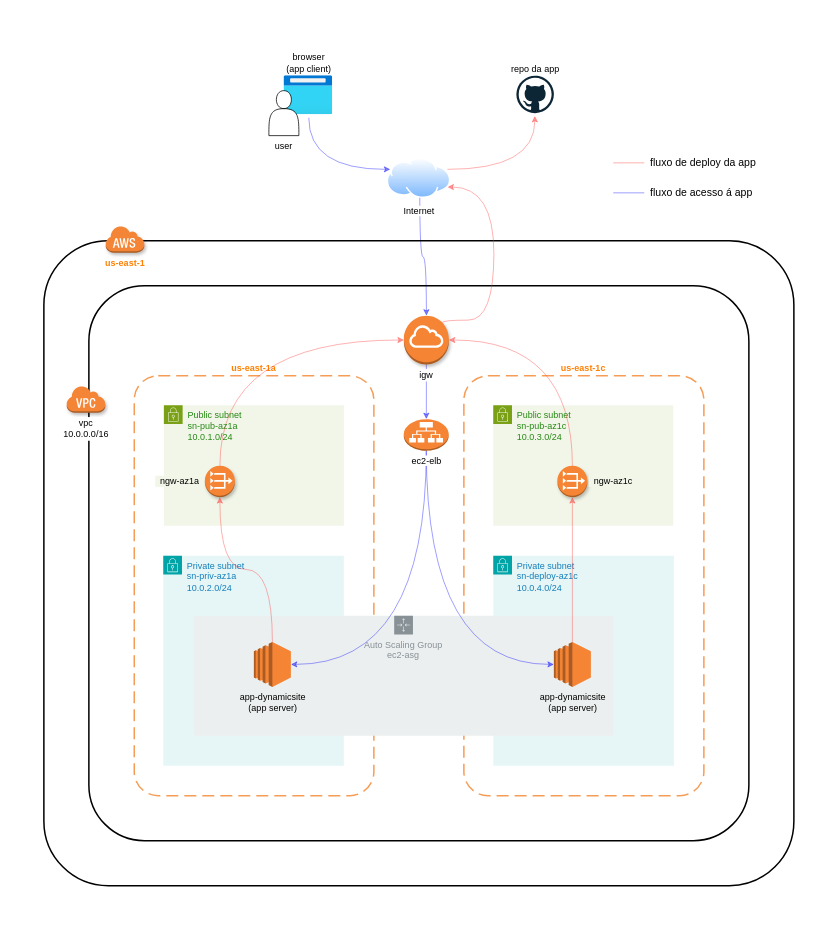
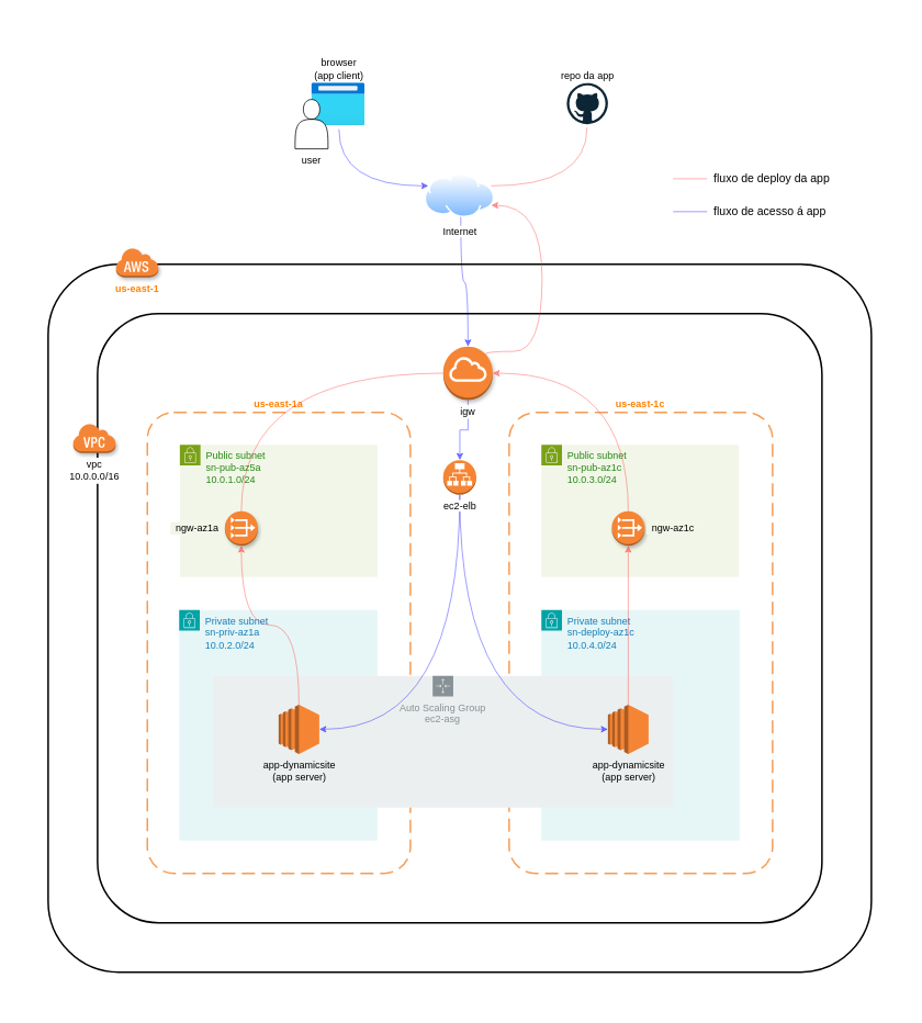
- <mxCell id="35" style="edgeStyle=orthogonalEdgeStyle;rounded=0;orthogonalLoop=1;jettySize=auto;html=1;exitX=1;exitY=0.25;exitDx=0;exitDy=0;entryX=0.493;entryY=1.076;entryDx=0;entryDy=0;entryPerimeter=0;curved=1;strokeColor=#FF3333;opacity=50;" edge="1" parent="1" source="15" target="34"><mxGeometry relative="1" as="geometry" /></mxCell>
+ <mxCell id="35" style="edgeStyle=orthogonalEdgeStyle;rounded=0;orthogonalLoop=1;jettySize=auto;html=1;exitX=1;exitY=0.25;exitDx=0;exitDy=0;entryX=0.493;entryY=1.076;entryDx=0;entryDy=0;entryPerimeter=0;curved=1;strokeColor=#FF3333;opacity=50;endArrow=none;" edge="1" parent="1" source="15" target="34"><mxGeometry relative="1" as="geometry" /></mxCell>
- <mxCell id="30" style="edgeStyle=orthogonalEdgeStyle;rounded=0;orthogonalLoop=1;jettySize=auto;html=1;exitX=0.5;exitY=0;exitDx=0;exitDy=0;exitPerimeter=0;entryX=0;entryY=0.5;entryDx=0;entryDy=0;entryPerimeter=0;curved=1;strokeColor=#FF3333;opacity=50;" edge="1" parent="1" source="17" target="14"><mxGeometry relative="1" as="geometry"><mxPoint x="518" y="440" as="targetPoint" /></mxGeometry></mxCell>
+ <mxCell id="30" style="edgeStyle=orthogonalEdgeStyle;rounded=0;orthogonalLoop=1;jettySize=auto;html=1;exitX=0.5;exitY=0;exitDx=0;exitDy=0;exitPerimeter=0;entryX=0;entryY=0.5;entryDx=0;entryDy=0;entryPerimeter=0;curved=1;strokeColor=#FF3333;opacity=50;endArrow=none;" edge="1" parent="1" source="17" target="14"><mxGeometry relative="1" as="geometry"><mxPoint x="518" y="440" as="targetPoint" /></mxGeometry></mxCell>
- <mxCell id="16" value="Public subnet&lt;div&gt;&lt;div&gt;sn-pub-az1a&lt;/div&gt;&lt;div&gt;10.0.1.0/24&lt;/div&gt;&lt;/div&gt;" style="points=[[0,0],[0.25,0],[0.5,0],[0.75,0],[1,0],[1,0.25],[1,0.5],[1,0.75],[1,1],[0.75,1],[0.5,1],[0.25,1],[0,1],[0,0.75],[0,0.5],[0,0.25]];outlineConnect=0;gradientColor=none;html=1;whiteSpace=wrap;fontSize=12;fontStyle=0;container=1;pointerEvents=0;collapsible=0;recursiveResize=0;shape=mxgraph.aws4.group;grIcon=mxgraph.aws4.group_security_group;grStroke=0;strokeColor=#7AA116;fillColor=#F2F6E8;verticalAlign=top;align=left;spacingLeft=30;fontColor=#248814;dashed=0;" vertex="1" parent="1"><mxGeometry x="218" y="539.38" width="240" height="160.62" as="geometry" /></mxCell>
+ <mxCell id="16" value="Public subnet&lt;div&gt;&lt;div&gt;sn-pub-az5a&lt;/div&gt;&lt;div&gt;10.0.1.0/24&lt;/div&gt;&lt;/div&gt;" style="points=[[0,0],[0.25,0],[0.5,0],[0.75,0],[1,0],[1,0.25],[1,0.5],[1,0.75],[1,1],[0.75,1],[0.5,1],[0.25,1],[0,1],[0,0.75],[0,0.5],[0,0.25]];outlineConnect=0;gradientColor=none;html=1;whiteSpace=wrap;fontSize=12;fontStyle=0;container=1;pointerEvents=0;collapsible=0;recursiveResize=0;shape=mxgraph.aws4.group;grIcon=mxgraph.aws4.group_security_group;grStroke=0;strokeColor=#7AA116;fillColor=#F2F6E8;verticalAlign=top;align=left;spacingLeft=30;fontColor=#248814;dashed=0;" vertex="1" parent="1"><mxGeometry x="218" y="539.38" width="240" height="160.62" as="geometry" /></mxCell>
- <mxCell id="26" value="&amp;nbsp; ec2-elb&amp;nbsp;&amp;nbsp;" style="outlineConnect=0;dashed=0;verticalLabelPosition=bottom;verticalAlign=top;align=center;html=1;shape=mxgraph.aws3.application_load_balancer;fillColor=#F58534;gradientColor=none;labelBackgroundColor=default;labelBorderColor=none;" vertex="1" parent="1"><mxGeometry x="537.87" y="558" width="60" height="42" as="geometry" /></mxCell>
+ <mxCell id="26" value="&amp;nbsp; ec2-elb&amp;nbsp;&amp;nbsp;" style="outlineConnect=0;dashed=0;verticalLabelPosition=bottom;verticalAlign=top;align=center;html=1;shape=mxgraph.aws3.application_load_balancer;fillColor=#F58534;gradientColor=none;labelBackgroundColor=default;labelBorderColor=none;" vertex="1" parent="1"><mxGeometry x="537.87" y="558" width="40.25" height="42" as="geometry" /></mxCell>
